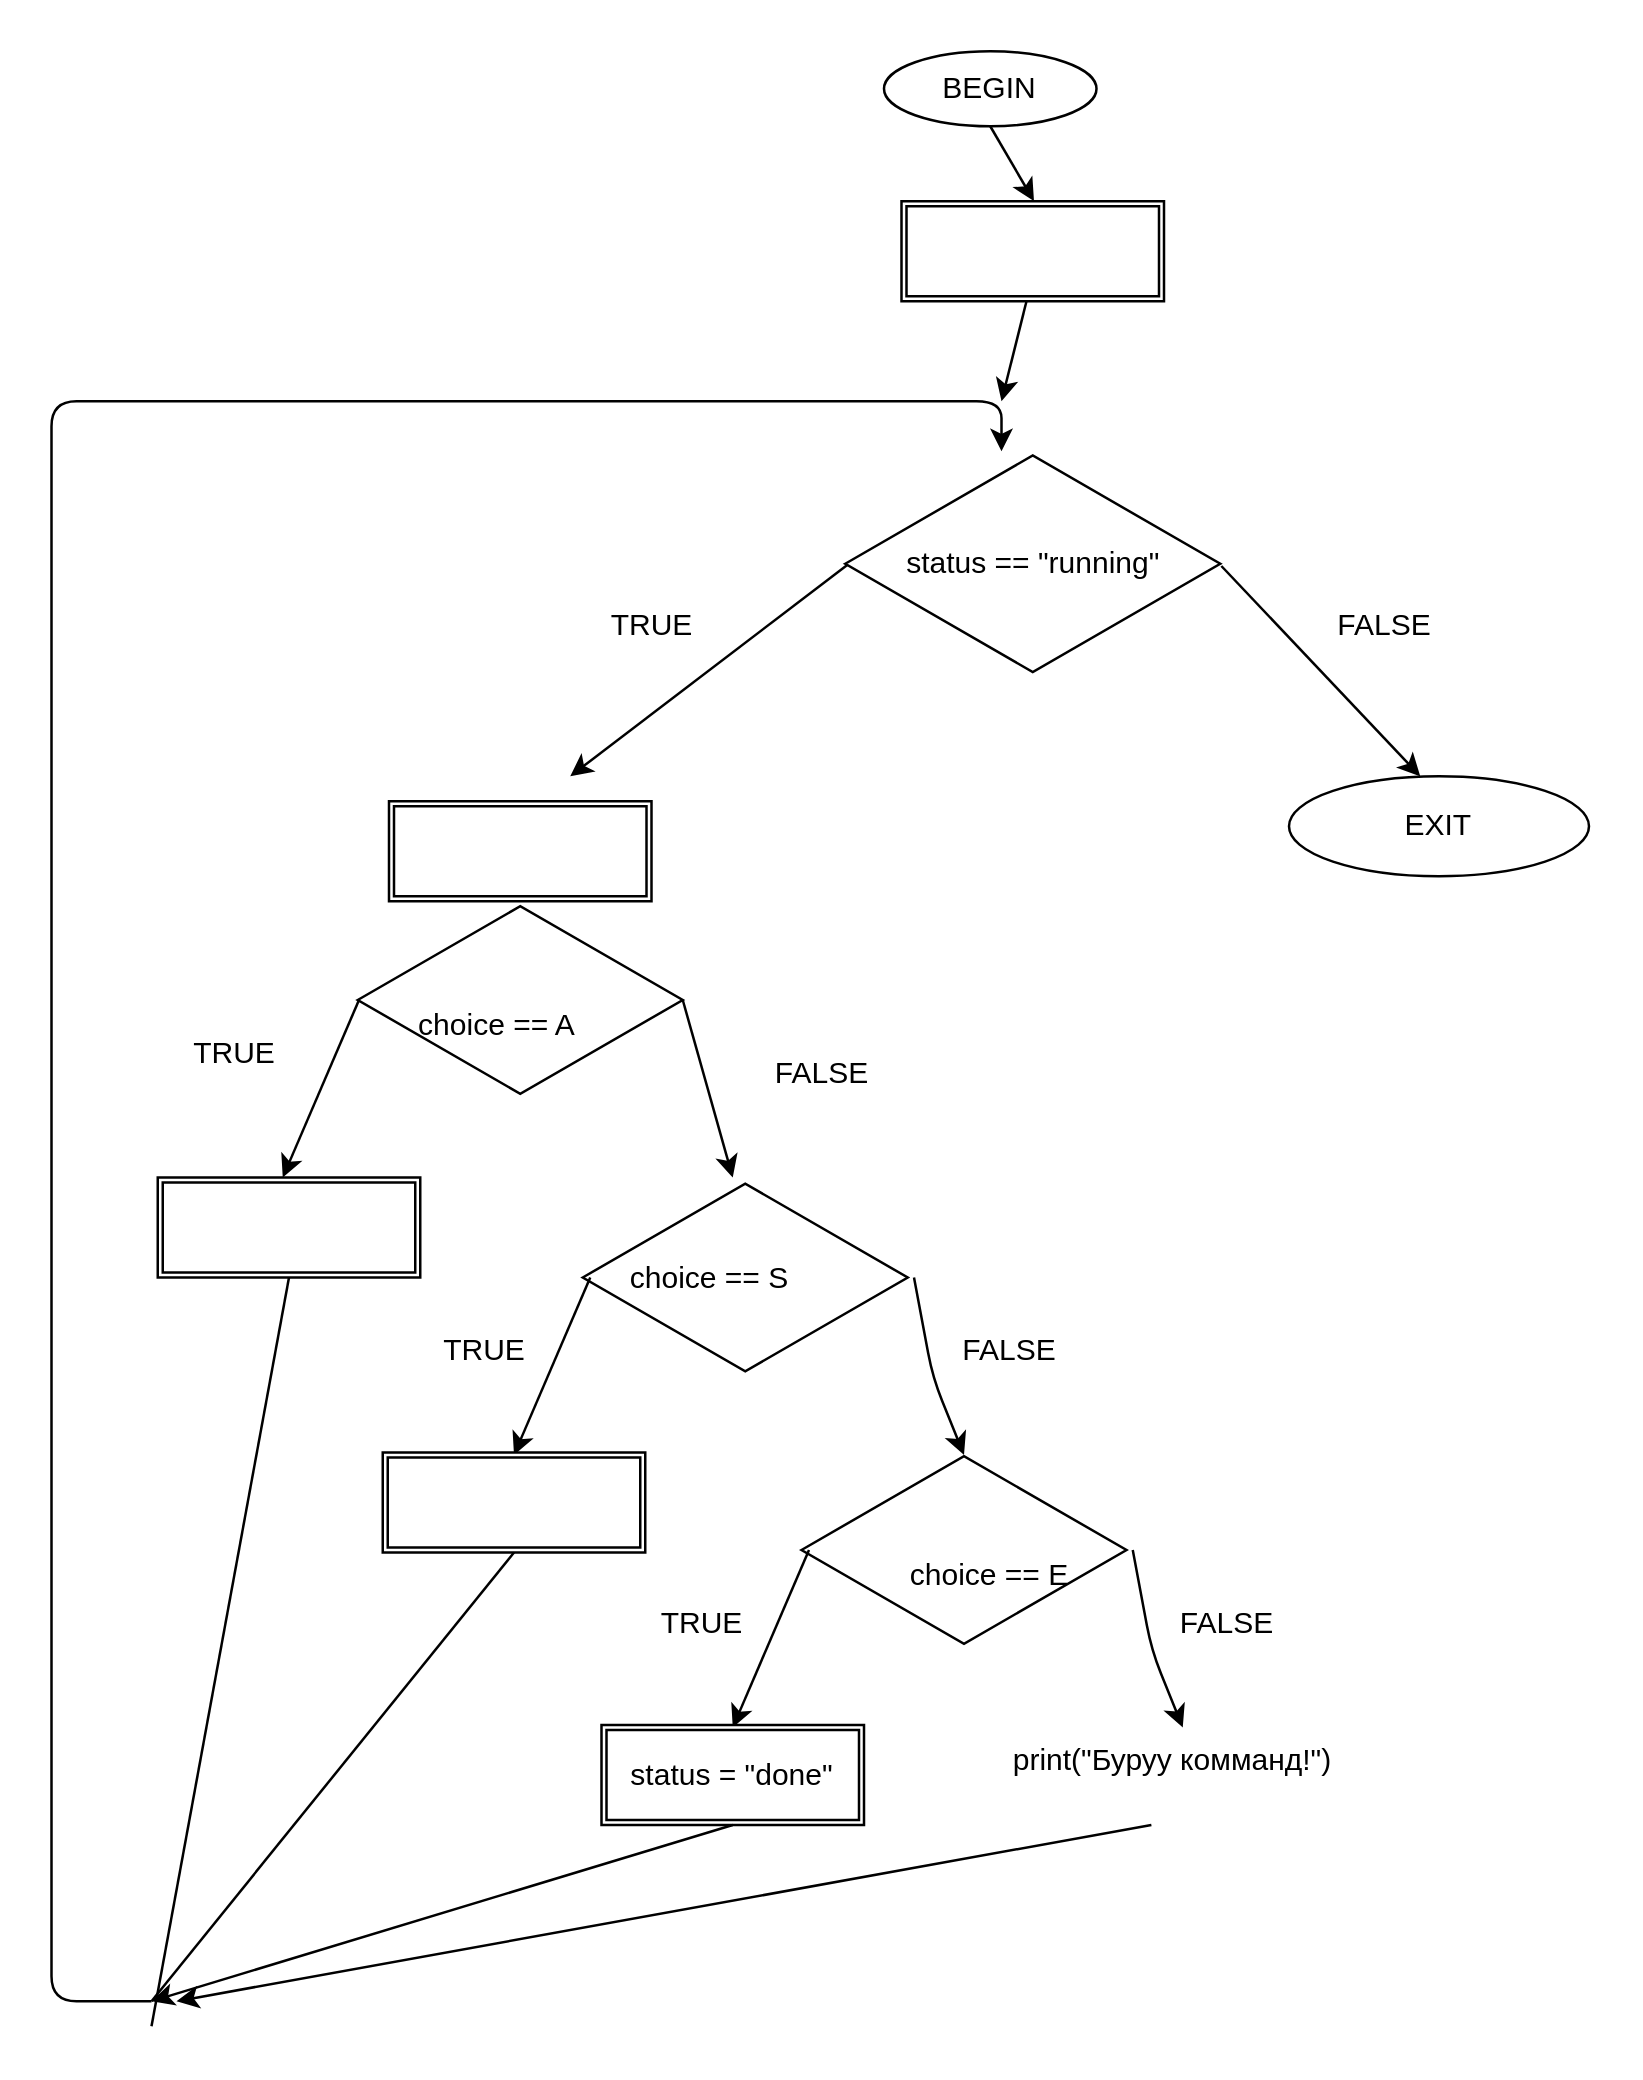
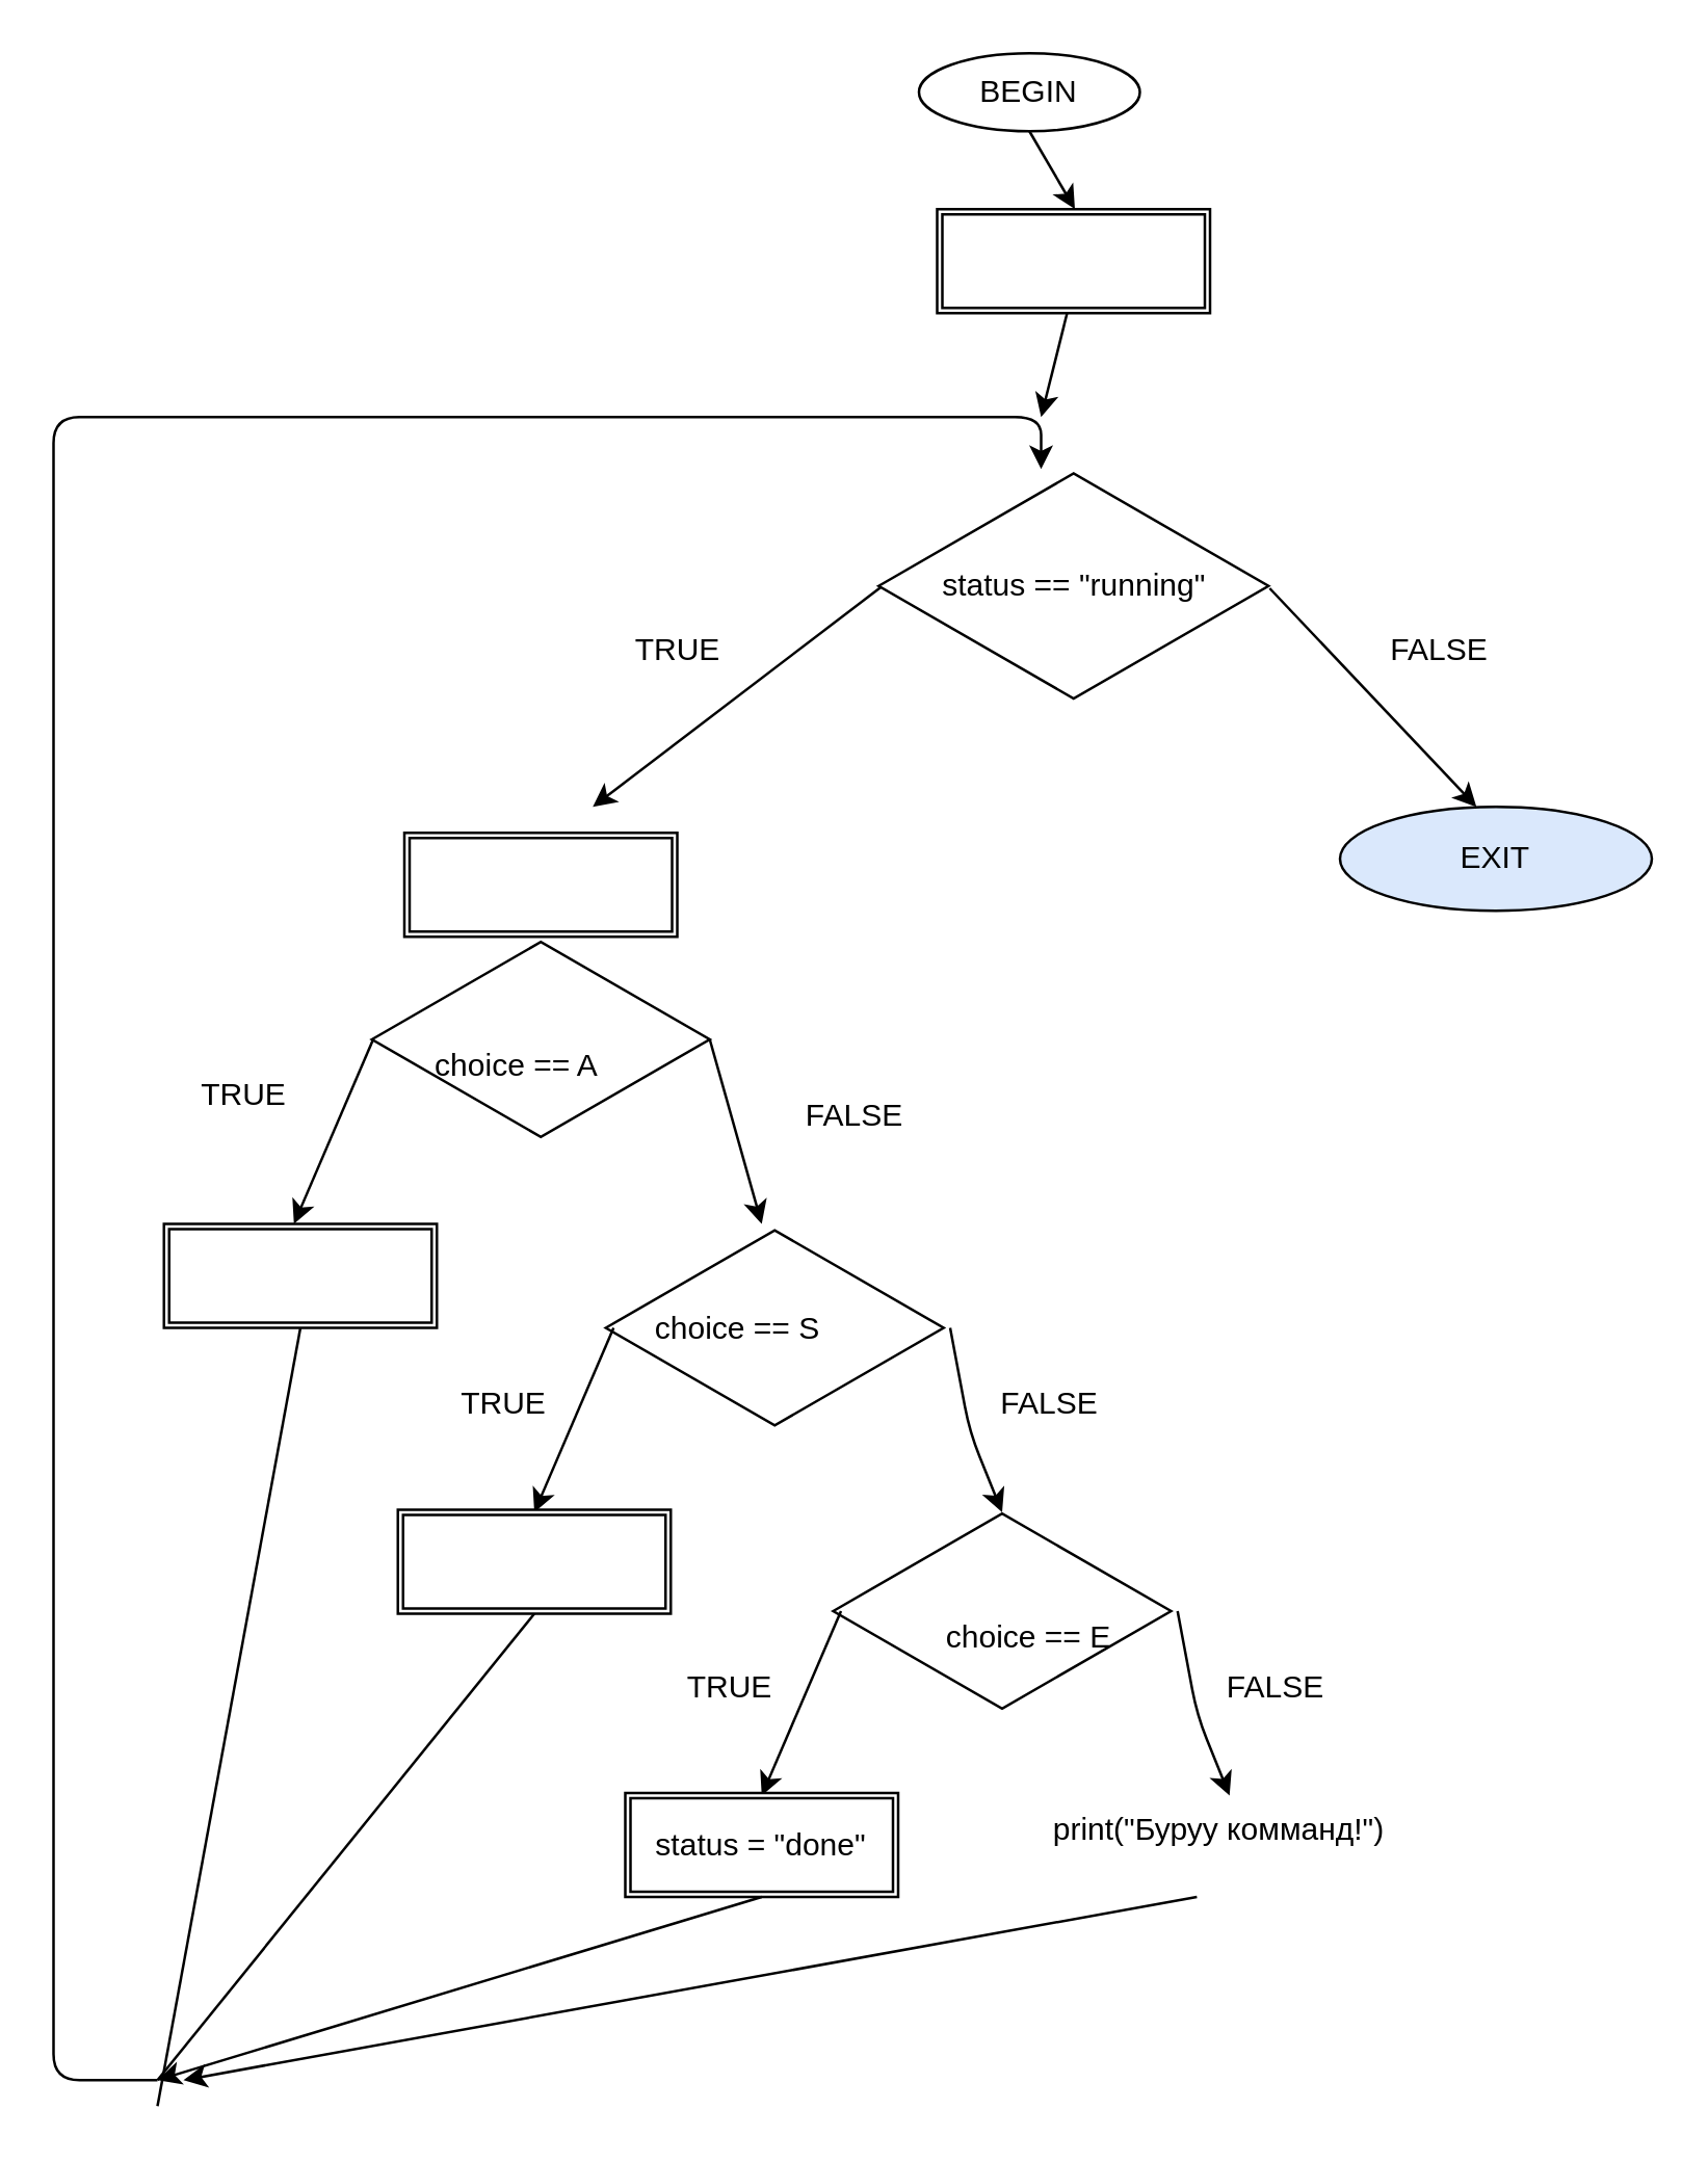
- <mxCell id="37" value="EXIT" style="ellipse;whiteSpace=wrap;html=1;" vertex="1" parent="1"><mxGeometry x="515" y="310" width="120" height="40" as="geometry" /></mxCell>
+ <mxCell id="37" value="EXIT" style="ellipse;whiteSpace=wrap;html=1;fillColor=#dae8fc;" vertex="1" parent="1"><mxGeometry x="515" y="310" width="120" height="40" as="geometry" /></mxCell>
